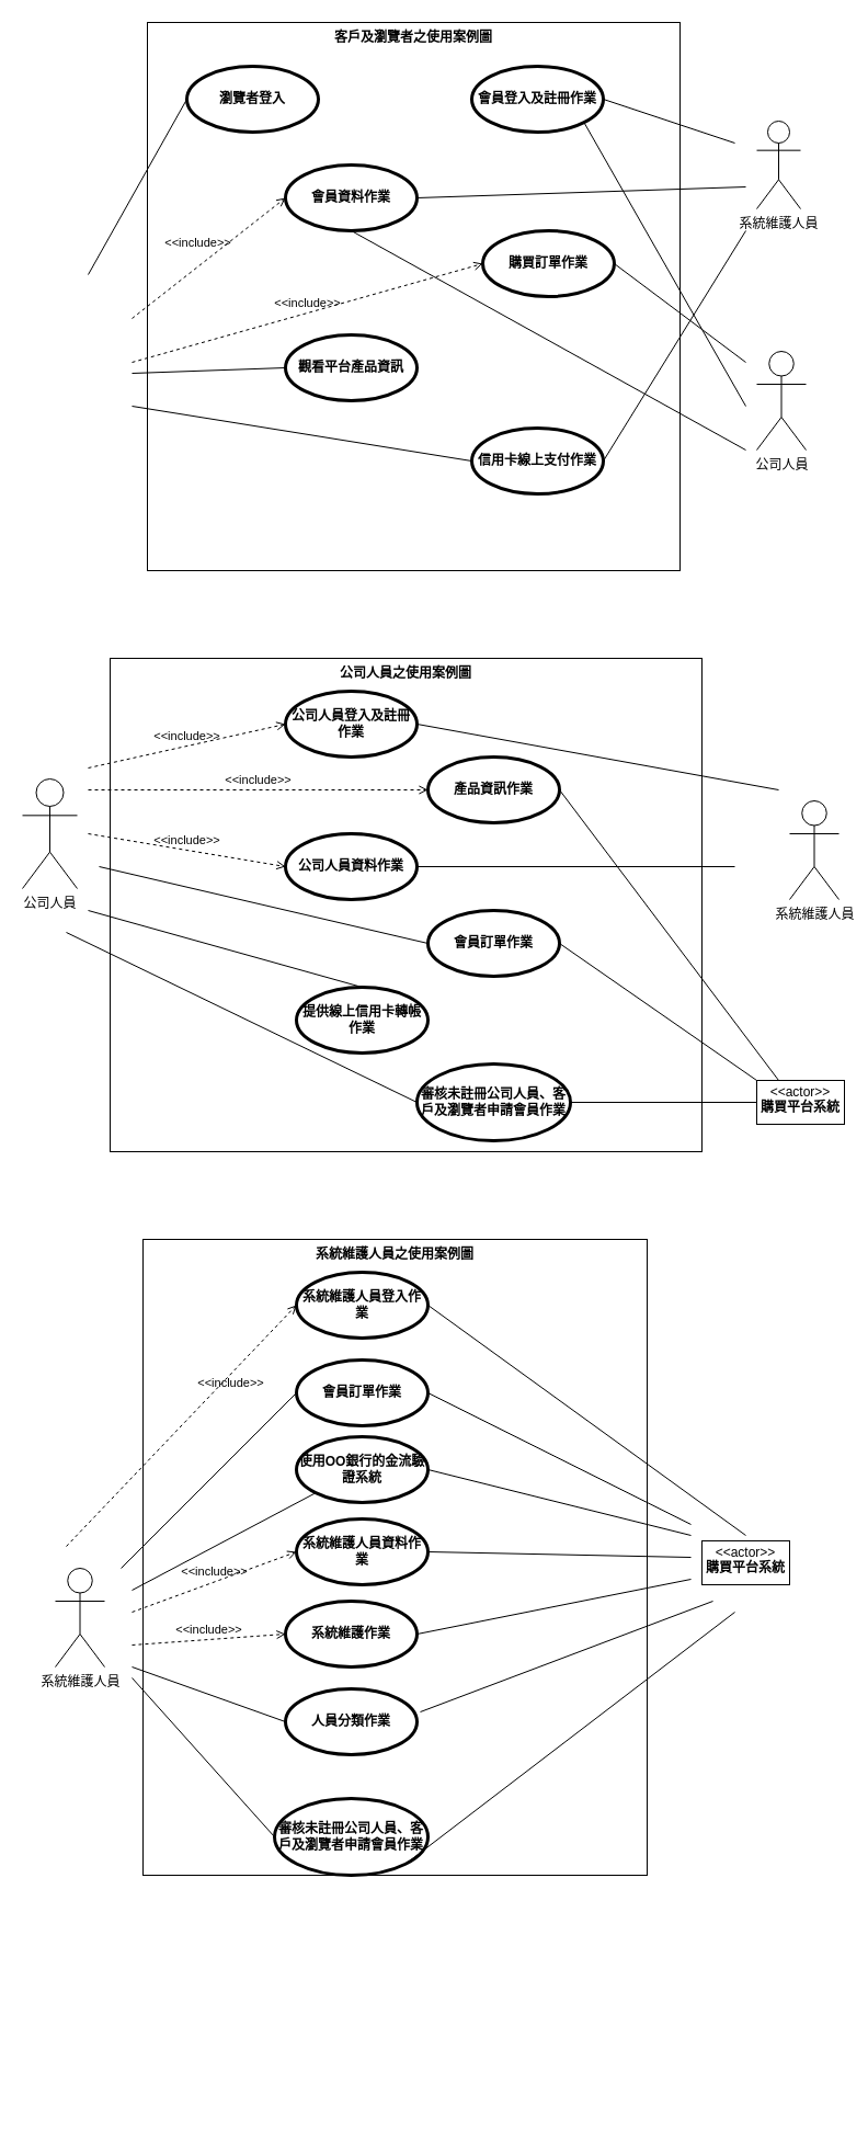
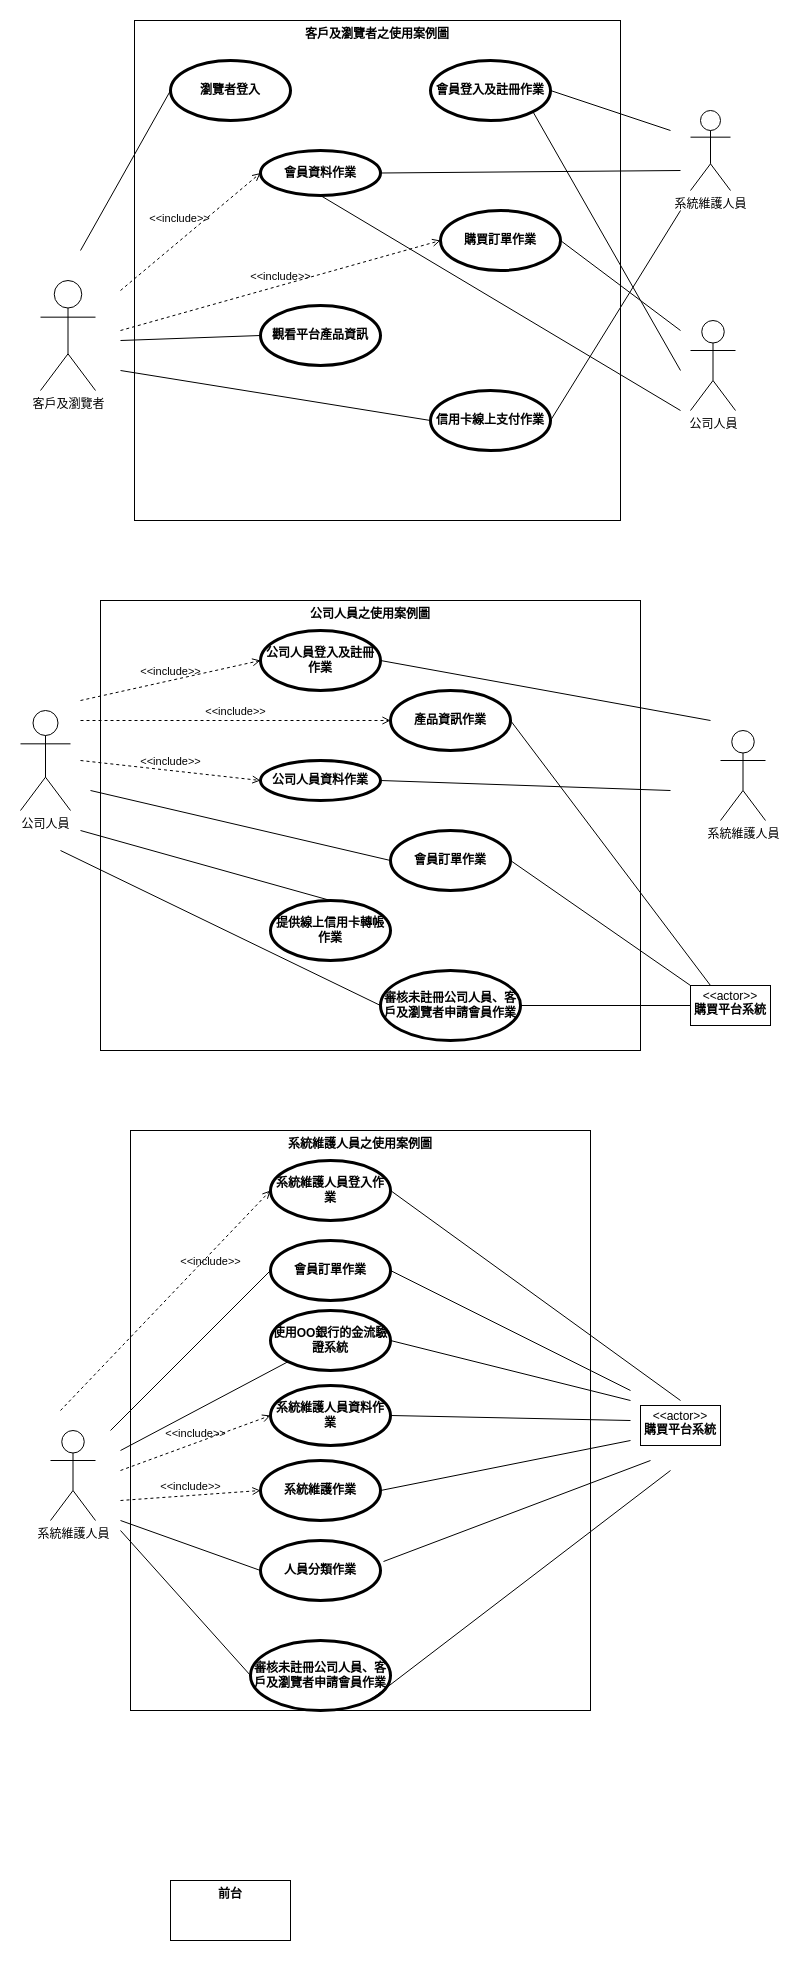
- <mxCell id="8" value="會員資料作業" style="shape=ellipse;html=1;strokeWidth=3;fontStyle=1;whiteSpace=wrap;align=center;perimeter=ellipsePerimeter;" parent="1" vertex="1"><mxGeometry x="260" y="150" width="120" height="60" as="geometry" /></mxCell>
+ <mxCell id="8" value="會員資料作業" style="shape=ellipse;html=1;strokeWidth=3;fontStyle=1;whiteSpace=wrap;align=center;perimeter=ellipsePerimeter;" parent="1" vertex="1"><mxGeometry x="260" y="150" width="120" height="45" as="geometry" /></mxCell>
+ <mxCell id="6" value="客戶及瀏覽者" style="shape=umlActor;html=1;verticalLabelPosition=bottom;verticalAlign=top;align=center;" parent="1" vertex="1"><mxGeometry x="40" y="280" width="55" height="110" as="geometry" /></mxCell>
- <mxCell id="27" value="公司人員資料作業" style="shape=ellipse;html=1;strokeWidth=3;fontStyle=1;whiteSpace=wrap;align=center;perimeter=ellipsePerimeter;" parent="1" vertex="1"><mxGeometry x="260" y="760" width="120" height="60" as="geometry" /></mxCell>
+ <mxCell id="27" value="公司人員資料作業" style="shape=ellipse;html=1;strokeWidth=3;fontStyle=1;whiteSpace=wrap;align=center;perimeter=ellipsePerimeter;" parent="1" vertex="1"><mxGeometry x="260" y="760" width="120" height="40" as="geometry" /></mxCell>
+ <mxCell id="68" value="前台" style="shape=rect;html=1;verticalAlign=top;fontStyle=1;whiteSpace=wrap;align=center;" vertex="1" parent="1"><mxGeometry x="170" y="1880" width="120" height="60" as="geometry" /></mxCell>
